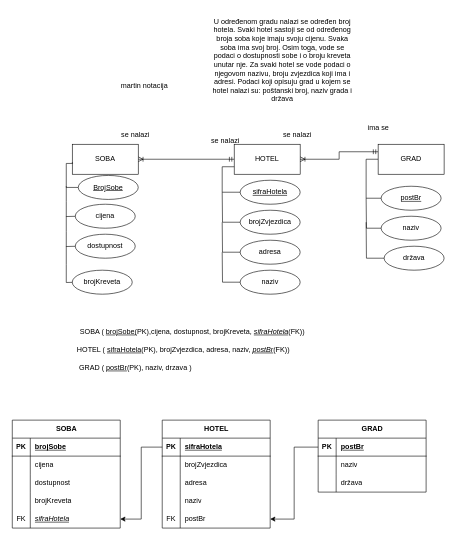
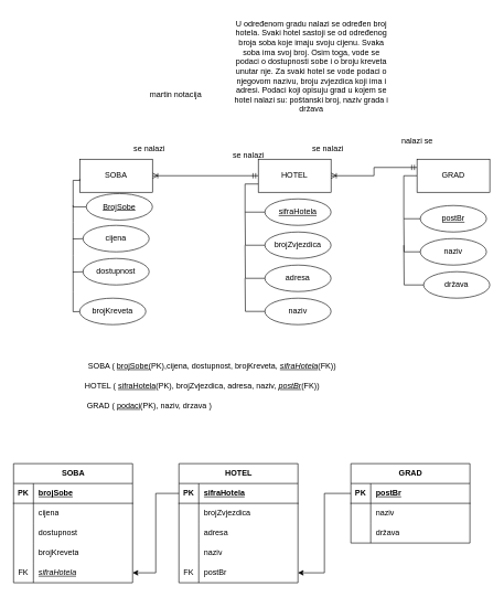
- <mxCell id="33" value="&lt;div&gt;martin notacija&lt;/div&gt;" style="text;html=1;align=center;verticalAlign=middle;resizable=0;points=[];autosize=1;strokeColor=none;fillColor=none;" vertex="1" parent="1"><mxGeometry x="190" y="128" width="100" height="30" as="geometry" /></mxCell>
+ <mxCell id="33" value="&lt;div&gt;martin notacija&lt;/div&gt;" style="text;html=1;align=center;verticalAlign=middle;resizable=0;points=[];autosize=1;strokeColor=none;fillColor=none;" vertex="1" parent="1"><mxGeometry x="215" y="128" width="100" height="30" as="geometry" /></mxCell>
- <mxCell id="27" value="ima se" style="text;html=1;align=center;verticalAlign=middle;resizable=0;points=[];autosize=1;strokeColor=none;fillColor=none;" vertex="1" parent="1"><mxGeometry x="595" y="198" width="70" height="30" as="geometry" /></mxCell>
+ <mxCell id="27" value="nalazi se" style="text;html=1;align=center;verticalAlign=middle;resizable=0;points=[];autosize=1;strokeColor=none;fillColor=none;" vertex="1" parent="1"><mxGeometry x="595" y="198" width="70" height="30" as="geometry" /></mxCell>
- <mxCell id="36" value="GRAD ( &lt;u&gt;postBr&lt;/u&gt;(PK), naziv, drzava )" style="text;html=1;align=center;verticalAlign=middle;resizable=0;points=[];autosize=1;strokeColor=none;fillColor=none;" vertex="1" parent="1"><mxGeometry x="120" y="598" width="210" height="30" as="geometry" /></mxCell>
+ <mxCell id="36" value="GRAD ( &lt;u&gt;podaci&lt;/u&gt;(PK), naziv, drzava )" style="text;html=1;align=center;verticalAlign=middle;resizable=0;points=[];autosize=1;strokeColor=none;fillColor=none;" vertex="1" parent="1"><mxGeometry x="120" y="598" width="210" height="30" as="geometry" /></mxCell>
